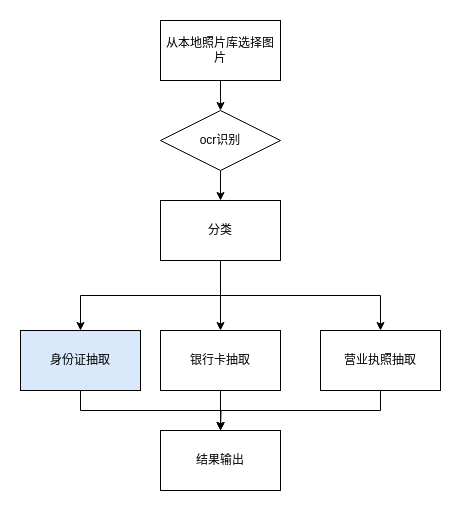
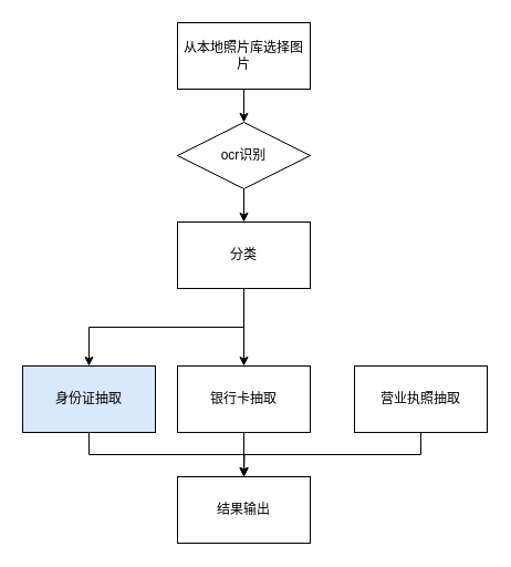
- <mxCell id="8" style="edgeStyle=orthogonalEdgeStyle;rounded=0;orthogonalLoop=1;jettySize=auto;html=1;exitX=0.5;exitY=1;exitDx=0;exitDy=0;entryX=0.5;entryY=0;entryDx=0;entryDy=0;" edge="1" parent="1" source="9" target="15"><mxGeometry relative="1" as="geometry" /></mxCell>
